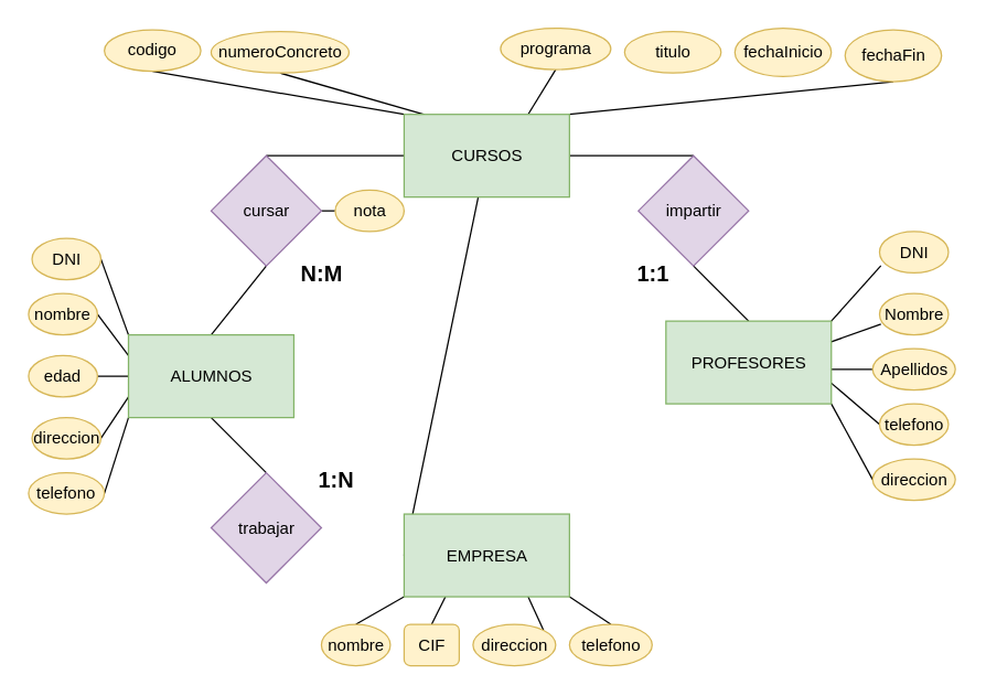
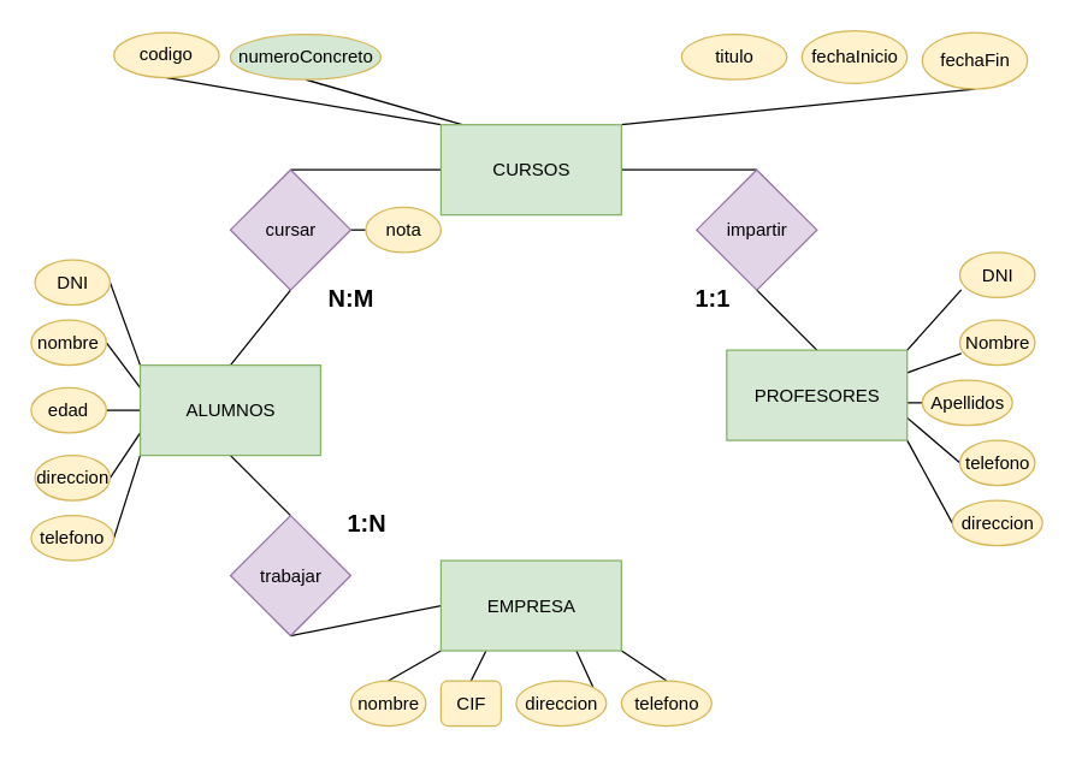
- <mxCell id="45" value="programa" style="ellipse;whiteSpace=wrap;html=1;fillColor=#fff2cc;strokeColor=#d6b656;" vertex="1" parent="1"><mxGeometry x="362.5" y="20" width="80" height="30" as="geometry" /></mxCell>
- <mxCell id="41" value="numeroConcreto" style="ellipse;whiteSpace=wrap;html=1;fillColor=#fff2cc;strokeColor=#d6b656;" vertex="1" parent="1"><mxGeometry x="152.5" y="22.5" width="100" height="30" as="geometry" /></mxCell>
+ <mxCell id="41" value="numeroConcreto" style="ellipse;whiteSpace=wrap;html=1;fillColor=#d5e8d4;strokeColor=#d6b656;" vertex="1" parent="1"><mxGeometry x="152.5" y="22.5" width="100" height="30" as="geometry" /></mxCell>
- <mxCell id="22" value="" style="endArrow=none;html=1;rounded=0;exitX=0.75;exitY=0;exitDx=0;exitDy=0;entryX=0.5;entryY=1;entryDx=0;entryDy=0;" edge="1" parent="1" source="56" target="45"><mxGeometry width="50" height="50" relative="1" as="geometry"><mxPoint x="362.5" y="282.5" as="sourcePoint" /><mxPoint x="402.5" y="62.5" as="targetPoint" /></mxGeometry></mxCell>
- <mxCell id="25" value="" style="endArrow=none;html=1;rounded=0;exitX=0;exitY=0.5;exitDx=0;exitDy=0;" edge="1" parent="1" source="59" target="56"><mxGeometry width="50" height="50" relative="1" as="geometry"><mxPoint x="362.5" y="302.5" as="sourcePoint" /><mxPoint x="412.5" y="252.5" as="targetPoint" /></mxGeometry></mxCell>
+ <mxCell id="25" value="" style="endArrow=none;html=1;rounded=0;entryX=0.5;entryY=1;entryDx=0;entryDy=0;exitX=0;exitY=0.5;exitDx=0;exitDy=0;" edge="1" parent="1" source="59" target="35"><mxGeometry width="50" height="50" relative="1" as="geometry"><mxPoint x="362.5" y="302.5" as="sourcePoint" /><mxPoint x="412.5" y="252.5" as="targetPoint" /></mxGeometry></mxCell>
- <mxCell id="38" value="Apellidos" style="ellipse;whiteSpace=wrap;html=1;fillColor=#fff2cc;strokeColor=#d6b656;" vertex="1" parent="1"><mxGeometry x="632.5" y="252.5" width="60" height="30" as="geometry" /></mxCell>
+ <mxCell id="38" value="Apellidos" style="ellipse;whiteSpace=wrap;html=1;fillColor=#fff2cc;strokeColor=#d6b656;" vertex="1" parent="1"><mxGeometry x="612.5" y="252.5" width="60" height="30" as="geometry" /></mxCell>
